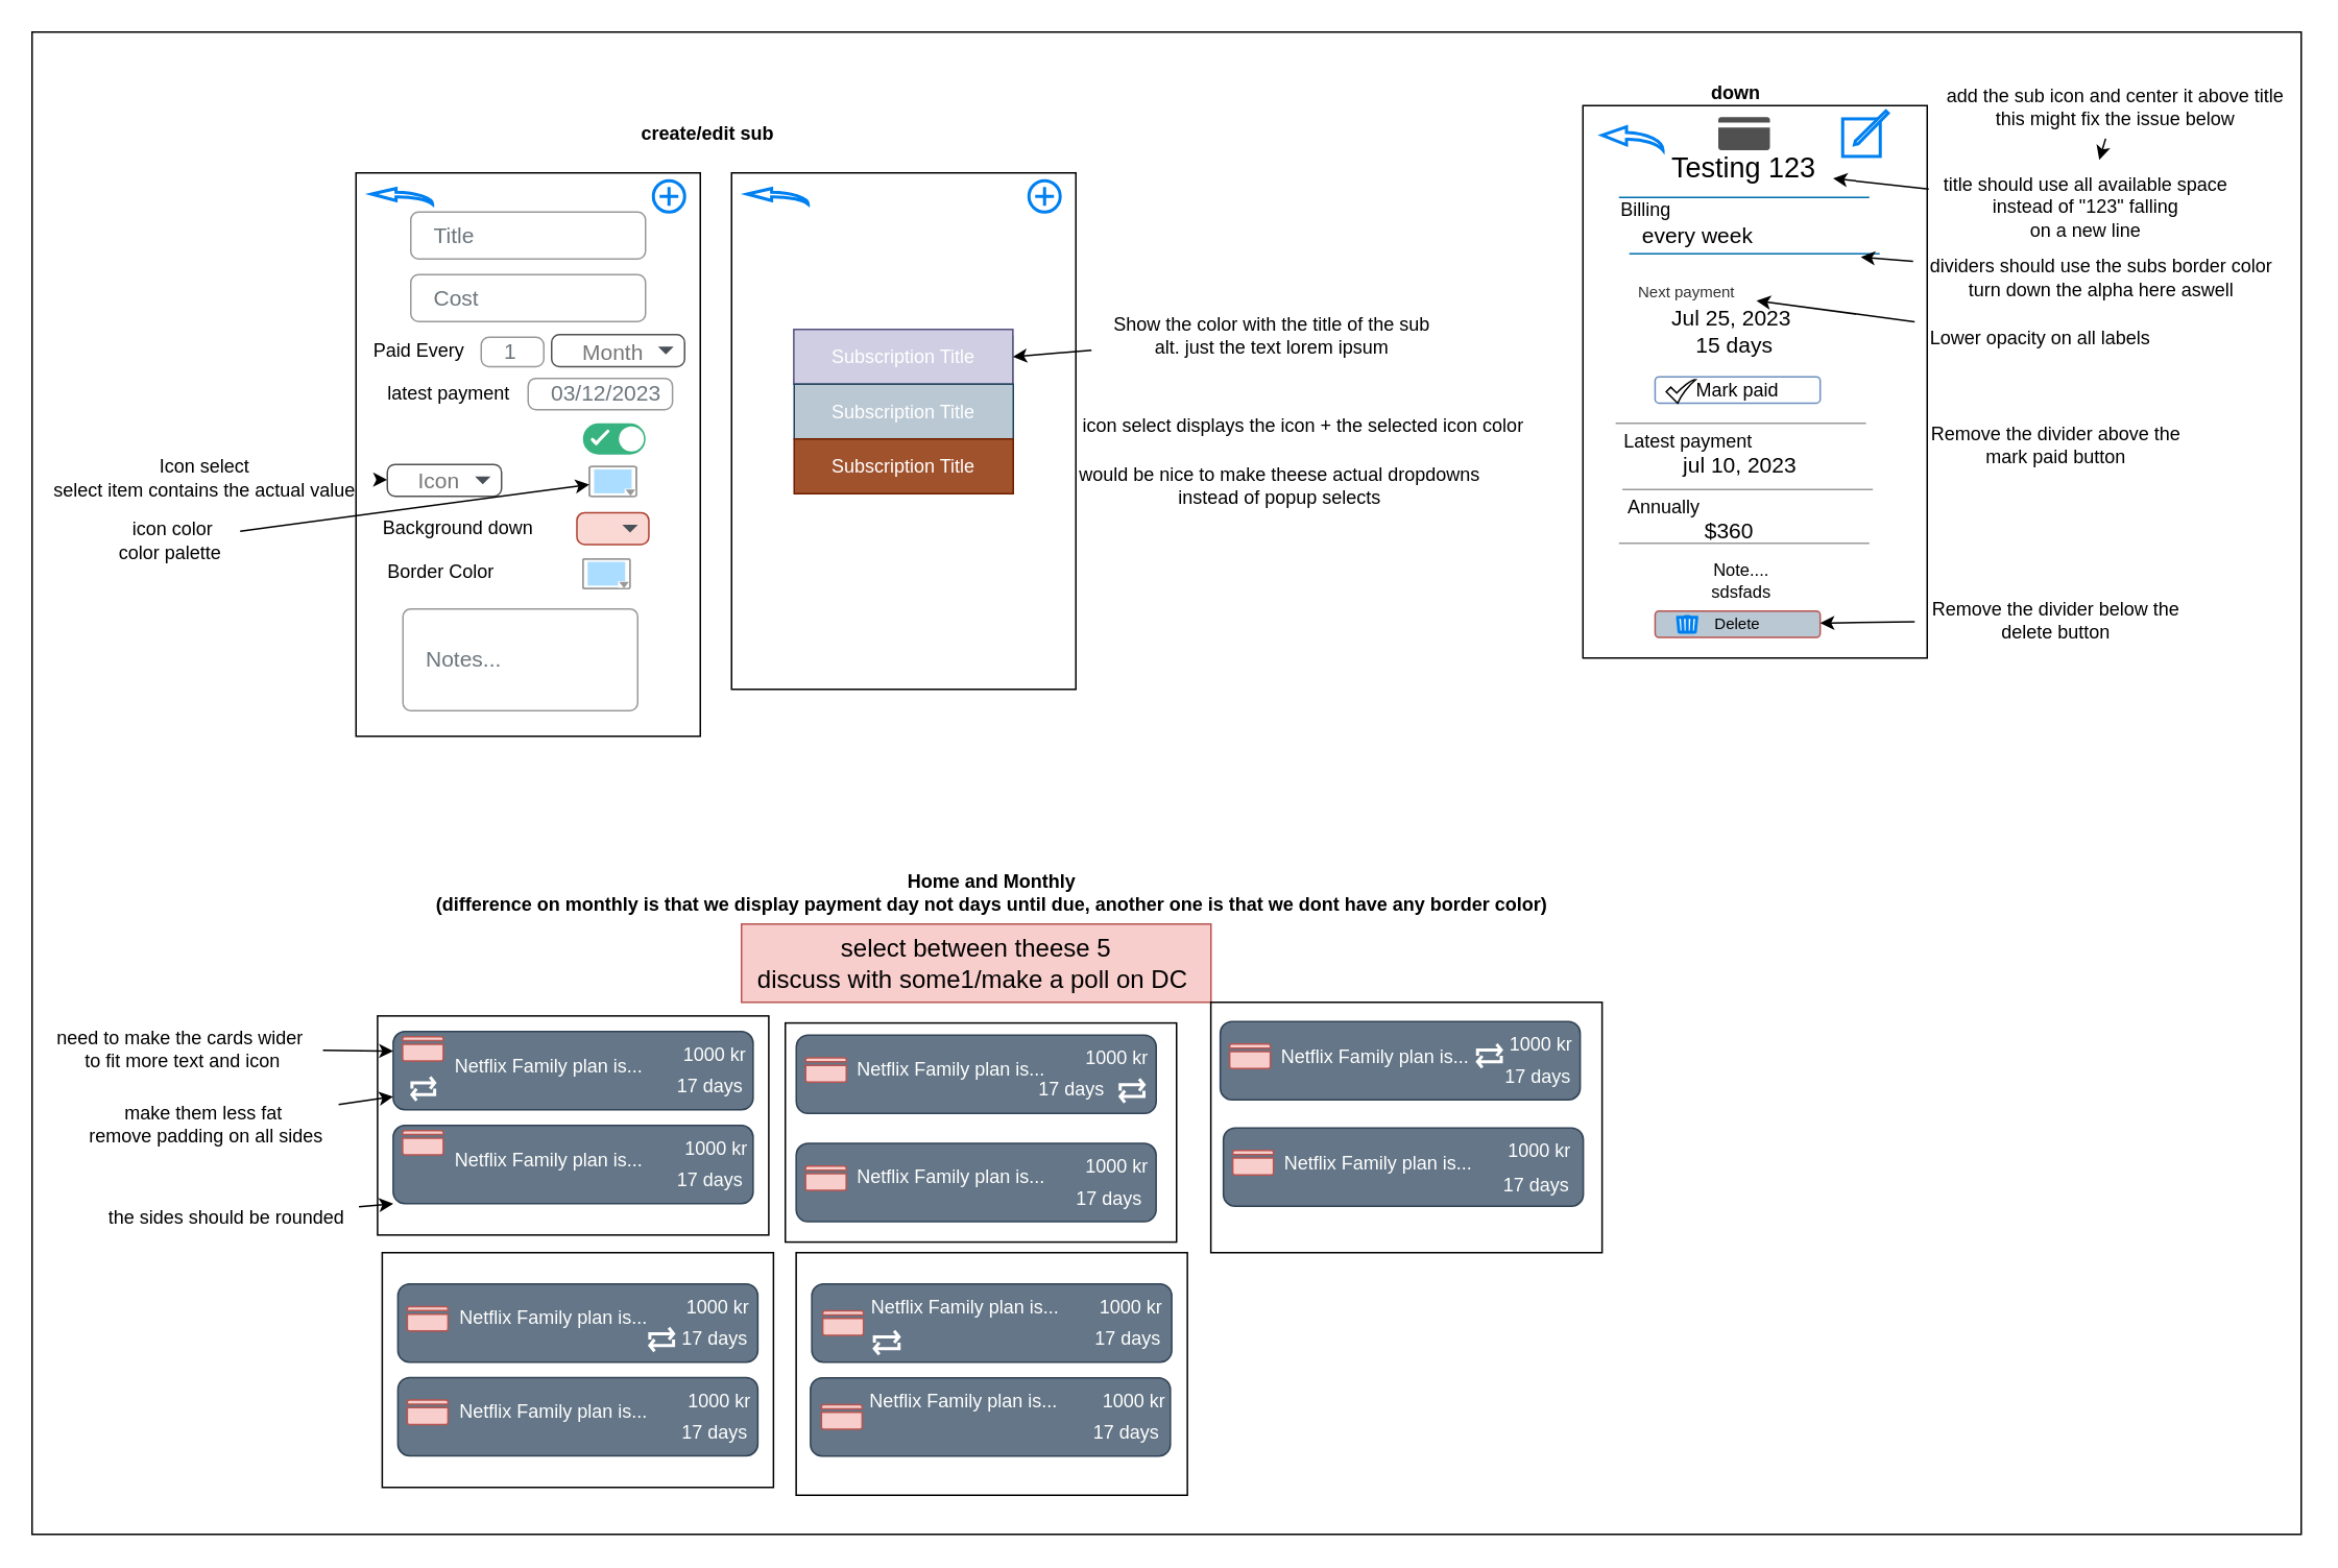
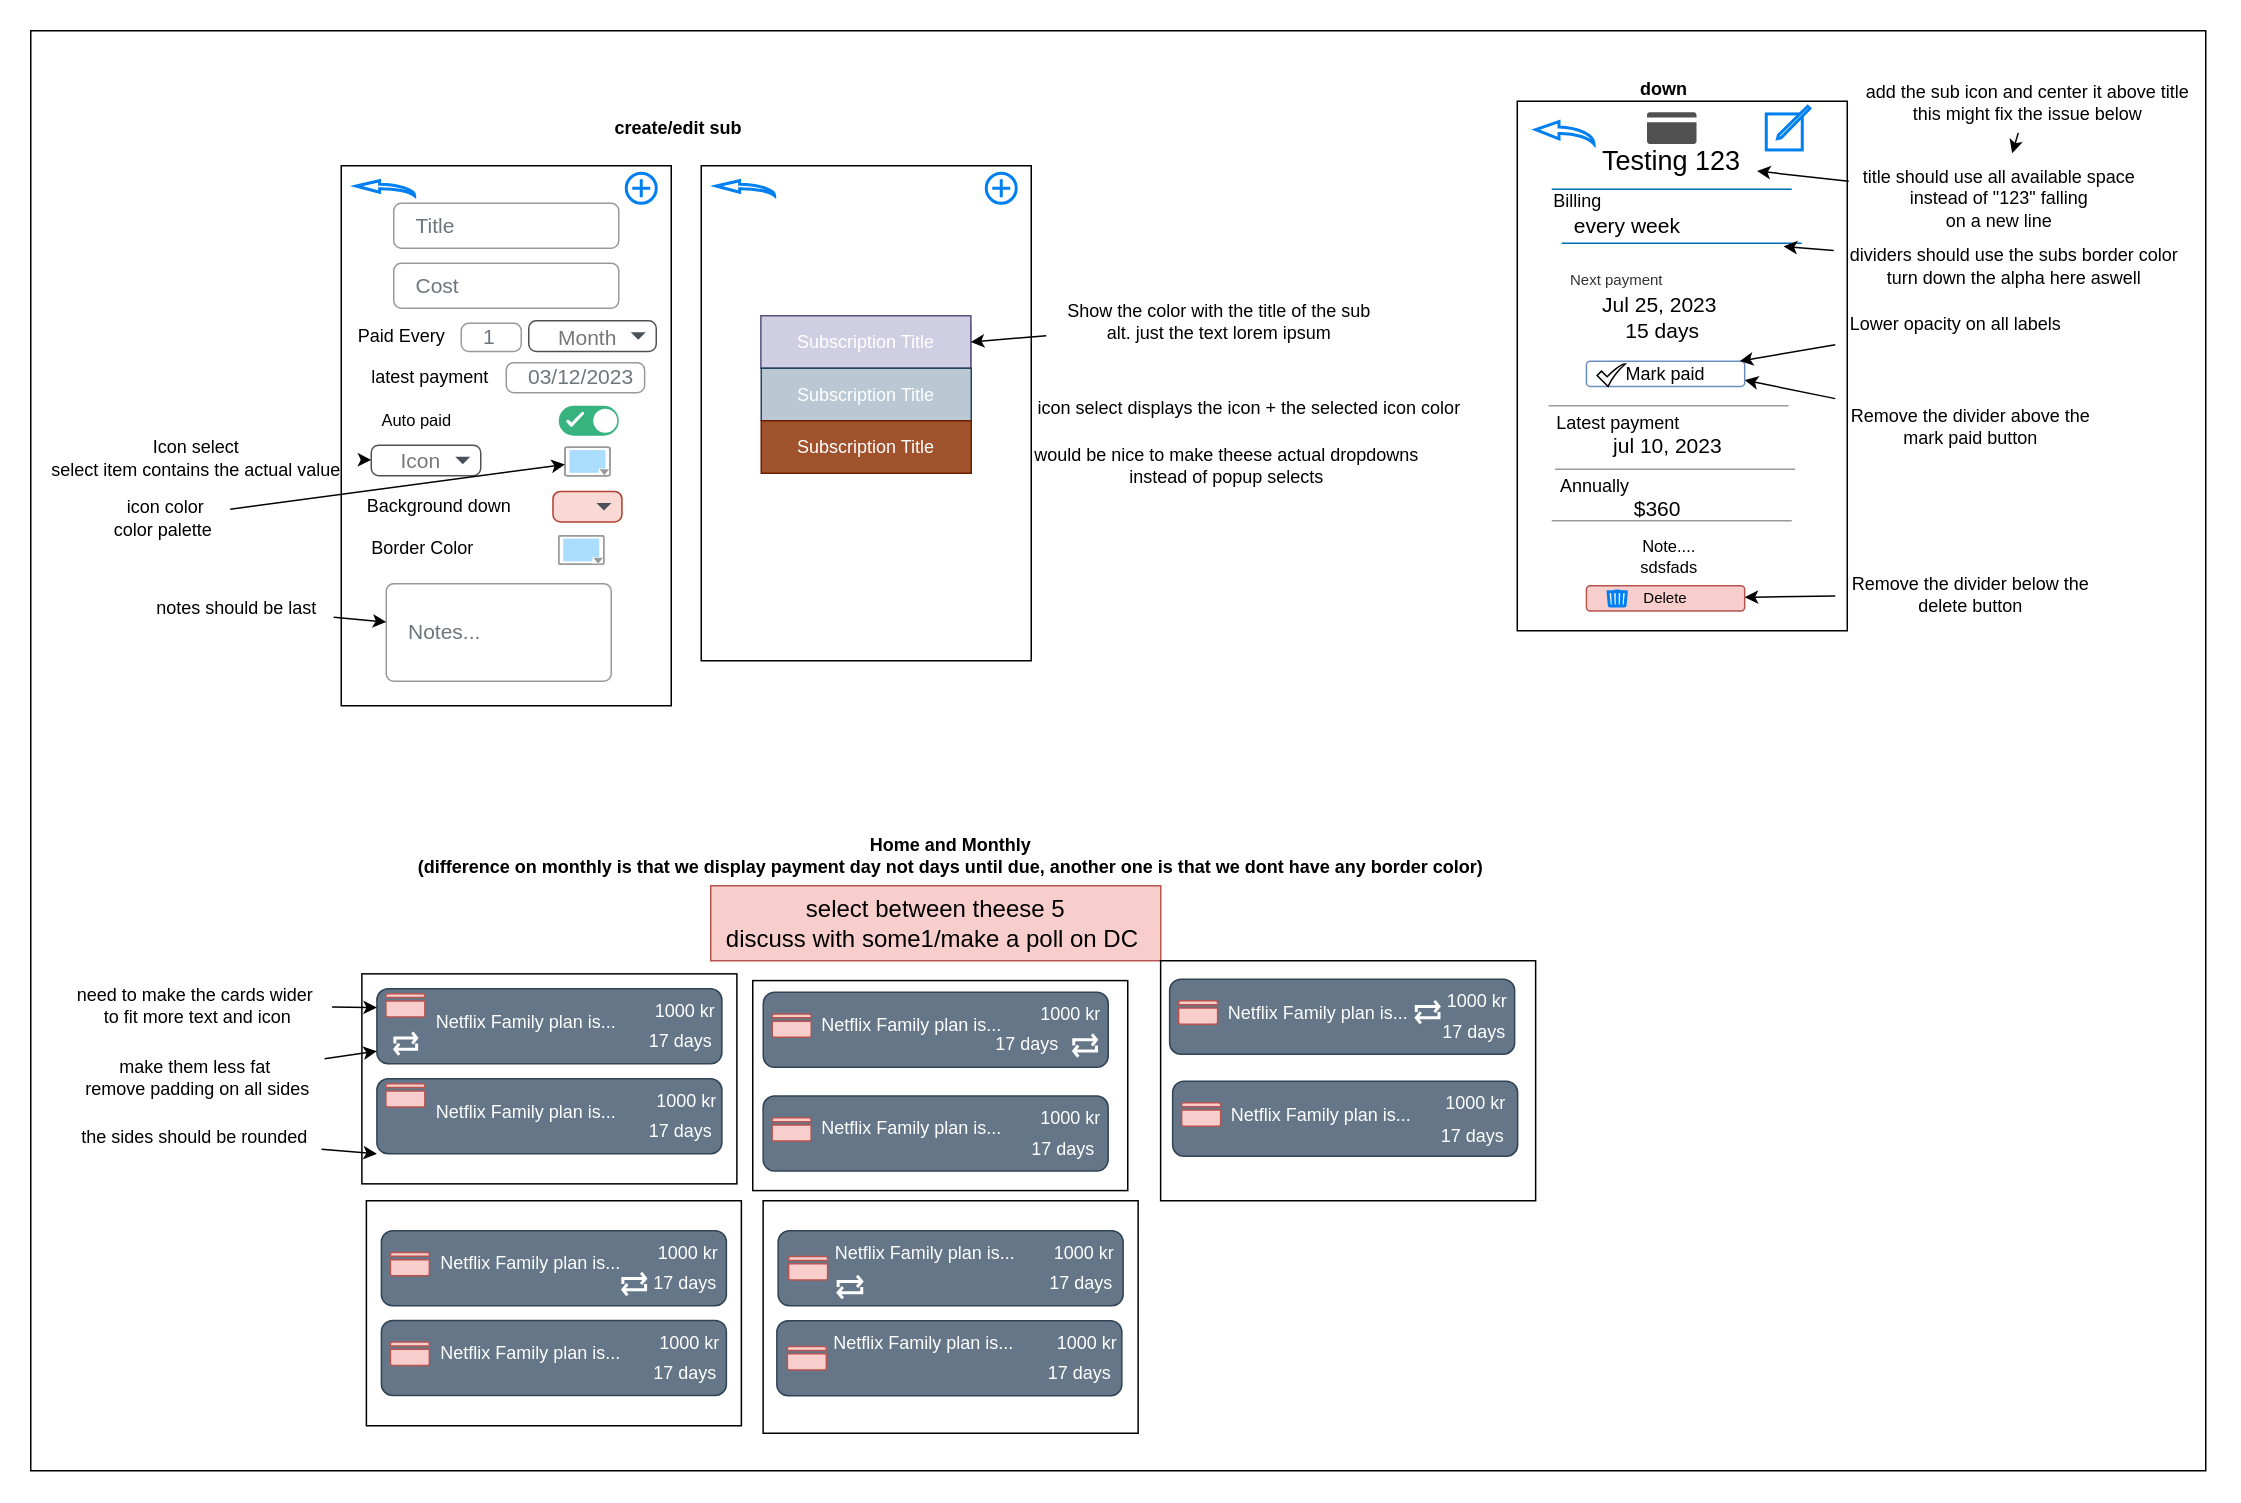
- <mxCell id="69" style="edgeStyle=none;html=1;fontSize=10;fontColor=#000000;" edge="1" parent="1" source="70" target="68"><mxGeometry relative="1" as="geometry" /></mxCell>
+ <mxCell id="69" style="edgeStyle=none;html=1;fontSize=10;fontColor=#000000;" edge="1" parent="1" source="70" target="22"><mxGeometry relative="1" as="geometry" /></mxCell>
+ <mxCell id="64" style="edgeStyle=none;html=1;entryX=1;entryY=0.75;entryDx=0;entryDy=0;fontColor=#000000;" edge="1" parent="1" source="65" target="22"><mxGeometry relative="1" as="geometry" /></mxCell>
+ <mxCell id="7" value="Auto paid" style="rounded=1;arcSize=10;html=1;fontSize=11;align=center;fontStyle=0;fontSize=11;sketch=0;hachureGap=4;pointerEvents=0;fontFamily=Helvetica;strokeColor=none;direction=south;" vertex="1" parent="1"><mxGeometry x="257" y="263.75" width="40" height="32.5" as="geometry" /></mxCell>
- <mxCell id="34" value="Delete" style="rounded=1;html=1;shadow=0;dashed=0;whiteSpace=wrap;fontSize=10;fillColor=#bac8d3;align=center;strokeColor=#b85450;" vertex="1" parent="1"><mxGeometry x="1057.13" y="390" width="105.5" height="16.88" as="geometry" /></mxCell>
+ <mxCell id="34" value="Delete" style="rounded=1;html=1;shadow=0;dashed=0;whiteSpace=wrap;fontSize=10;fillColor=#f8cecc;align=center;strokeColor=#b85450;" vertex="1" parent="1"><mxGeometry x="1057.13" y="390" width="105.5" height="16.88" as="geometry" /></mxCell>
+ <mxCell id="40" value="notes should be last" style="text;html=1;align=center;verticalAlign=middle;resizable=0;points=[];autosize=1;strokeColor=none;fillColor=none;" vertex="1" parent="1"><mxGeometry x="92" y="390" width="130" height="30" as="geometry" /></mxCell>
+ <mxCell id="39" style="edgeStyle=none;html=1;" edge="1" parent="1" source="40" target="5"><mxGeometry relative="1" as="geometry" /></mxCell>
- <mxCell id="141" value="&lt;font color=&quot;#000000&quot;&gt;need to make the cards wider&amp;nbsp;&lt;br&gt;to fit more text and icon&lt;br&gt;&lt;/font&gt;" style="text;html=1;align=center;verticalAlign=middle;resizable=0;points=[];autosize=1;strokeColor=none;fillColor=none;fontSize=12;fontColor=#FFFFFF;" vertex="1" parent="1"><mxGeometry x="25.88" y="649.73" width="180" height="40" as="geometry" /></mxCell>
+ <mxCell id="141" value="&lt;font color=&quot;#000000&quot;&gt;need to make the cards wider&amp;nbsp;&lt;br&gt;to fit more text and icon&lt;br&gt;&lt;/font&gt;" style="text;html=1;align=center;verticalAlign=middle;resizable=0;points=[];autosize=1;strokeColor=none;fillColor=none;fontSize=12;fontColor=#FFFFFF;" vertex="1" parent="1"><mxGeometry x="40.88" y="649.73" width="180" height="40" as="geometry" /></mxCell>
- <mxCell id="145" value="&lt;font color=&quot;#000000&quot;&gt;the sides should be rounded&lt;br&gt;&lt;/font&gt;" style="text;html=1;align=center;verticalAlign=middle;resizable=0;points=[];autosize=1;strokeColor=none;fillColor=none;fontSize=12;fontColor=#FFFFFF;" vertex="1" parent="1"><mxGeometry x="58.88" y="763.49" width="170" height="30" as="geometry" /></mxCell>
+ <mxCell id="145" value="&lt;font color=&quot;#000000&quot;&gt;the sides should be rounded&lt;br&gt;&lt;/font&gt;" style="text;html=1;align=center;verticalAlign=middle;resizable=0;points=[];autosize=1;strokeColor=none;fillColor=none;fontSize=12;fontColor=#FFFFFF;" vertex="1" parent="1"><mxGeometry x="43.88" y="743.49" width="170" height="30" as="geometry" /></mxCell>
